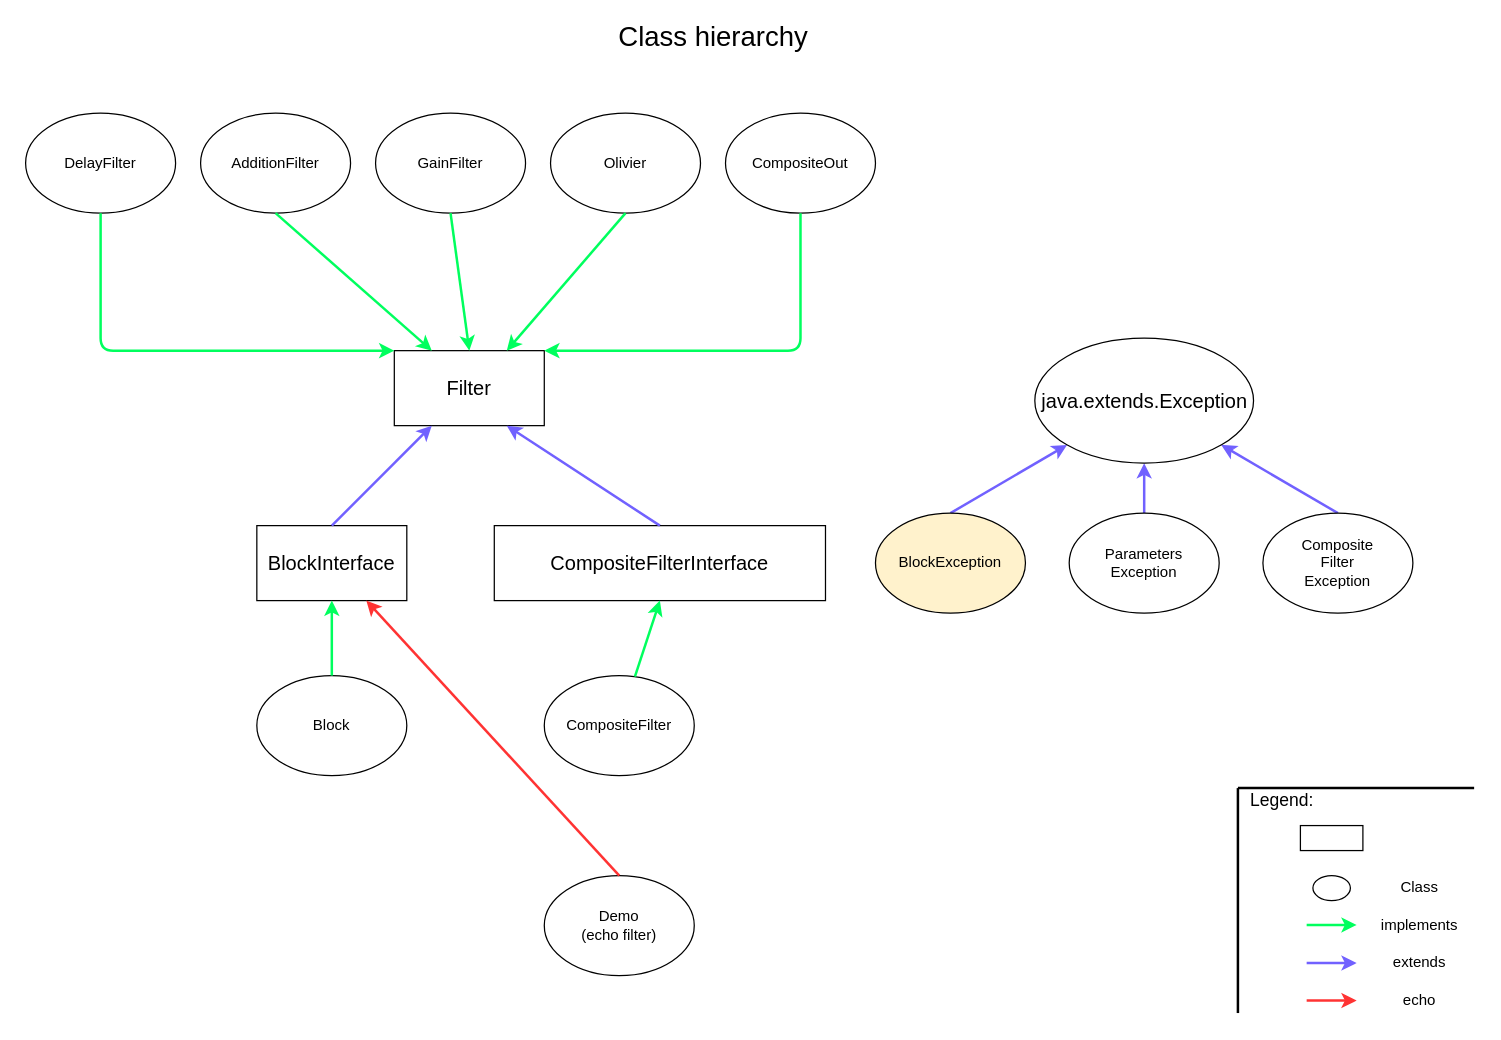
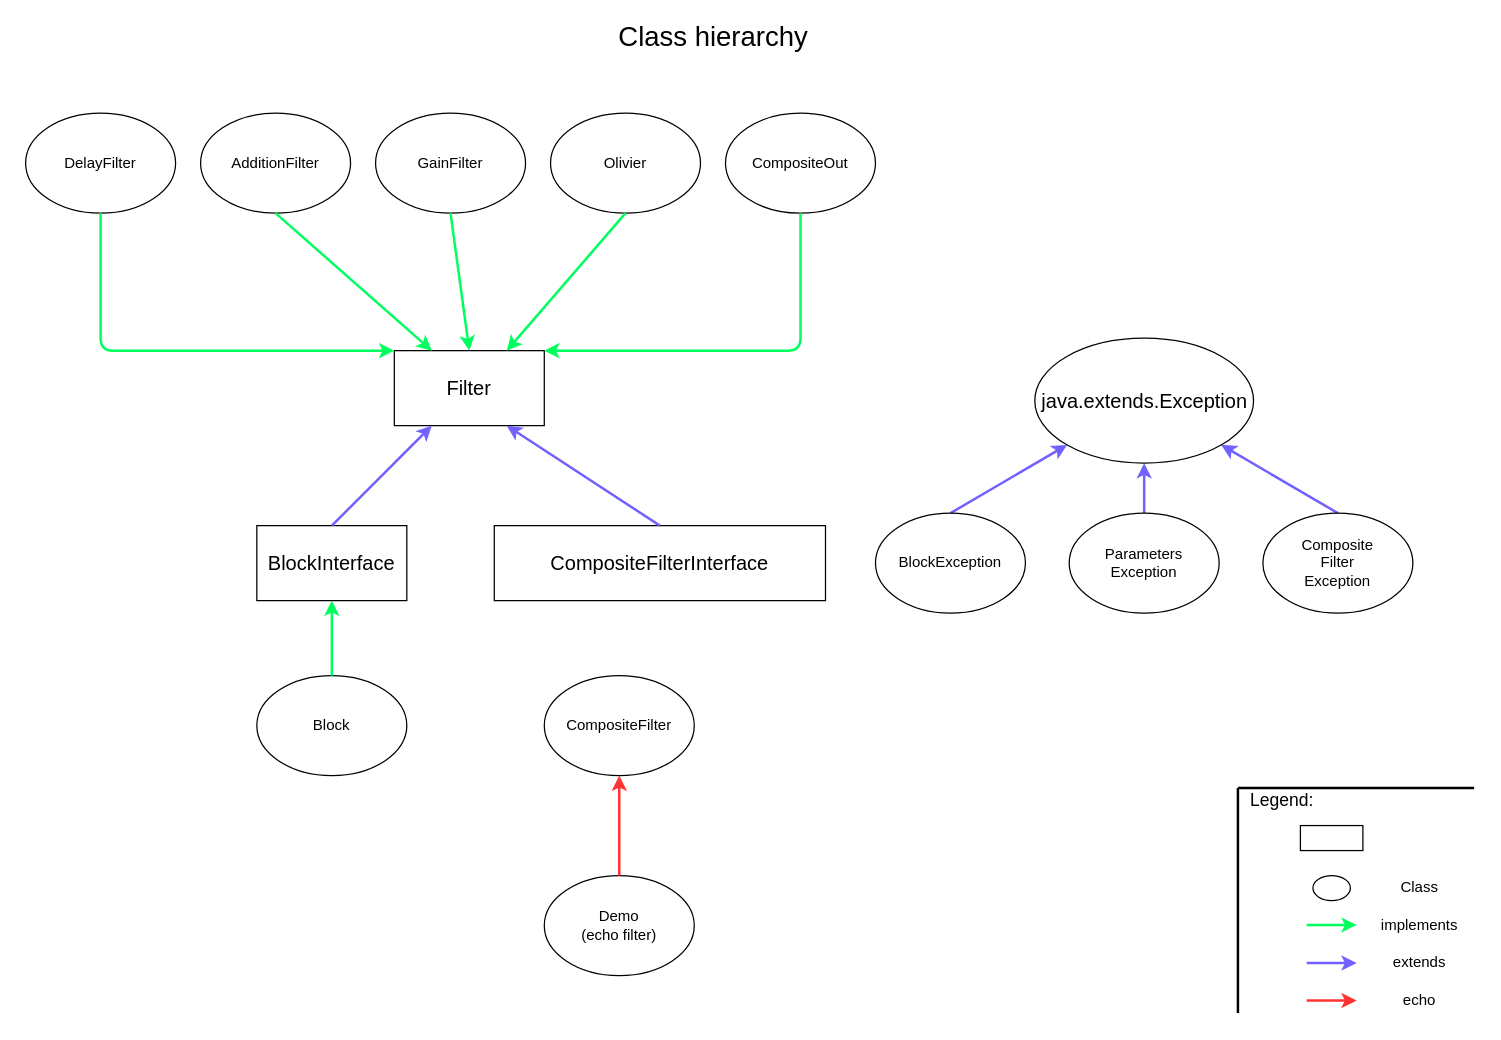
- <mxCell id="25" value="&lt;font style=&quot;font-size: 12px&quot;&gt;BlockException&lt;/font&gt;" style="ellipse;whiteSpace=wrap;html=1;fillColor=#fff2cc;" parent="1" vertex="1"><mxGeometry x="700" y="410" width="120" height="80" as="geometry" /></mxCell>
+ <mxCell id="25" value="&lt;font style=&quot;font-size: 12px&quot;&gt;BlockException&lt;/font&gt;" style="ellipse;whiteSpace=wrap;html=1;" parent="1" vertex="1"><mxGeometry x="700" y="410" width="120" height="80" as="geometry" /></mxCell>
- <mxCell id="20" value="" style="endArrow=classic;html=1;entryX=0.5;entryY=1;entryDx=0;entryDy=0;strokeWidth=2;strokeColor=#00FF5E;" parent="1" source="18" target="14" edge="1"><mxGeometry width="50" height="50" relative="1" as="geometry"><mxPoint x="25" y="550" as="sourcePoint" /><mxPoint x="25" y="490" as="targetPoint" /><Array as="points" /></mxGeometry></mxCell>
- <mxCell id="30" value="" style="endArrow=classic;html=1;strokeColor=#FF3333;strokeWidth=2;exitX=0.5;exitY=0;exitDx=0;exitDy=0;" parent="1" source="29" target="13" edge="1"><mxGeometry width="50" height="50" relative="1" as="geometry"><mxPoint x="460" y="640" as="sourcePoint" /><mxPoint x="600" y="540" as="targetPoint" /></mxGeometry></mxCell>
+ <mxCell id="30" value="" style="endArrow=classic;html=1;strokeColor=#FF3333;strokeWidth=2;entryX=0.5;entryY=1;entryDx=0;entryDy=0;exitX=0.5;exitY=0;exitDx=0;exitDy=0;" parent="1" source="29" target="18" edge="1"><mxGeometry width="50" height="50" relative="1" as="geometry"><mxPoint x="460" y="640" as="sourcePoint" /><mxPoint x="600" y="540" as="targetPoint" /></mxGeometry></mxCell>
